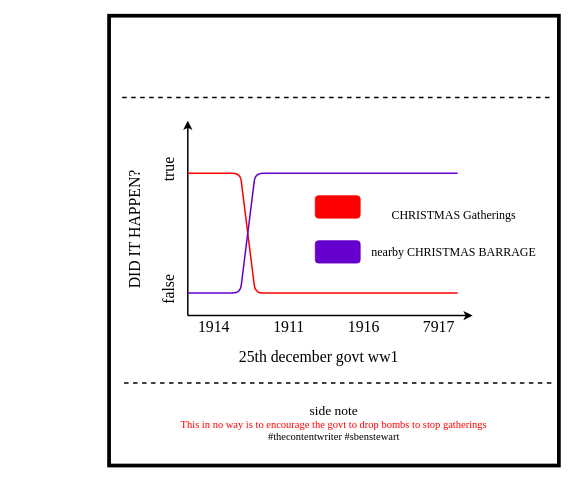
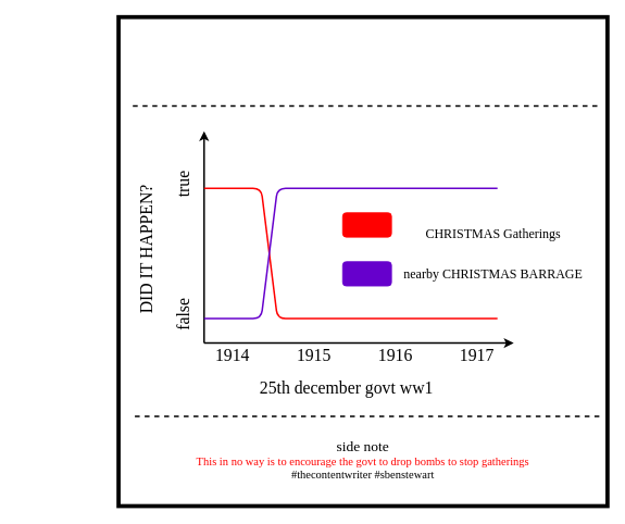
- <mxCell id="16" value="&lt;font&gt;&lt;font style=&quot;font-size: 21px&quot;&gt;1911&lt;/font&gt;&lt;br&gt;&lt;/font&gt;" style="text;html=1;strokeColor=none;fillColor=none;align=center;verticalAlign=middle;whiteSpace=wrap;rounded=0;fontFamily=xkcd;FType=w;" vertex="1" parent="1"><mxGeometry x="350" y="430" width="70" height="10" as="geometry" /></mxCell>
+ <mxCell id="16" value="&lt;font&gt;&lt;font style=&quot;font-size: 21px&quot;&gt;1915&lt;/font&gt;&lt;br&gt;&lt;/font&gt;" style="text;html=1;strokeColor=none;fillColor=none;align=center;verticalAlign=middle;whiteSpace=wrap;rounded=0;fontFamily=xkcd;FType=w;" vertex="1" parent="1"><mxGeometry x="350" y="430" width="70" height="10" as="geometry" /></mxCell>
- <mxCell id="13" value="&lt;font&gt;&lt;font style=&quot;font-size: 21px&quot;&gt;7917&lt;/font&gt;&lt;br&gt;&lt;/font&gt;" style="text;html=1;strokeColor=none;fillColor=none;align=center;verticalAlign=middle;whiteSpace=wrap;rounded=0;fontFamily=xkcd;FType=w;" parent="1" vertex="1"><mxGeometry x="550" y="430" width="70" height="10" as="geometry" /></mxCell>
+ <mxCell id="13" value="&lt;font&gt;&lt;font style=&quot;font-size: 21px&quot;&gt;1917&lt;/font&gt;&lt;br&gt;&lt;/font&gt;" style="text;html=1;strokeColor=none;fillColor=none;align=center;verticalAlign=middle;whiteSpace=wrap;rounded=0;fontFamily=xkcd;FType=w;" parent="1" vertex="1"><mxGeometry x="550" y="430" width="70" height="10" as="geometry" /></mxCell>
